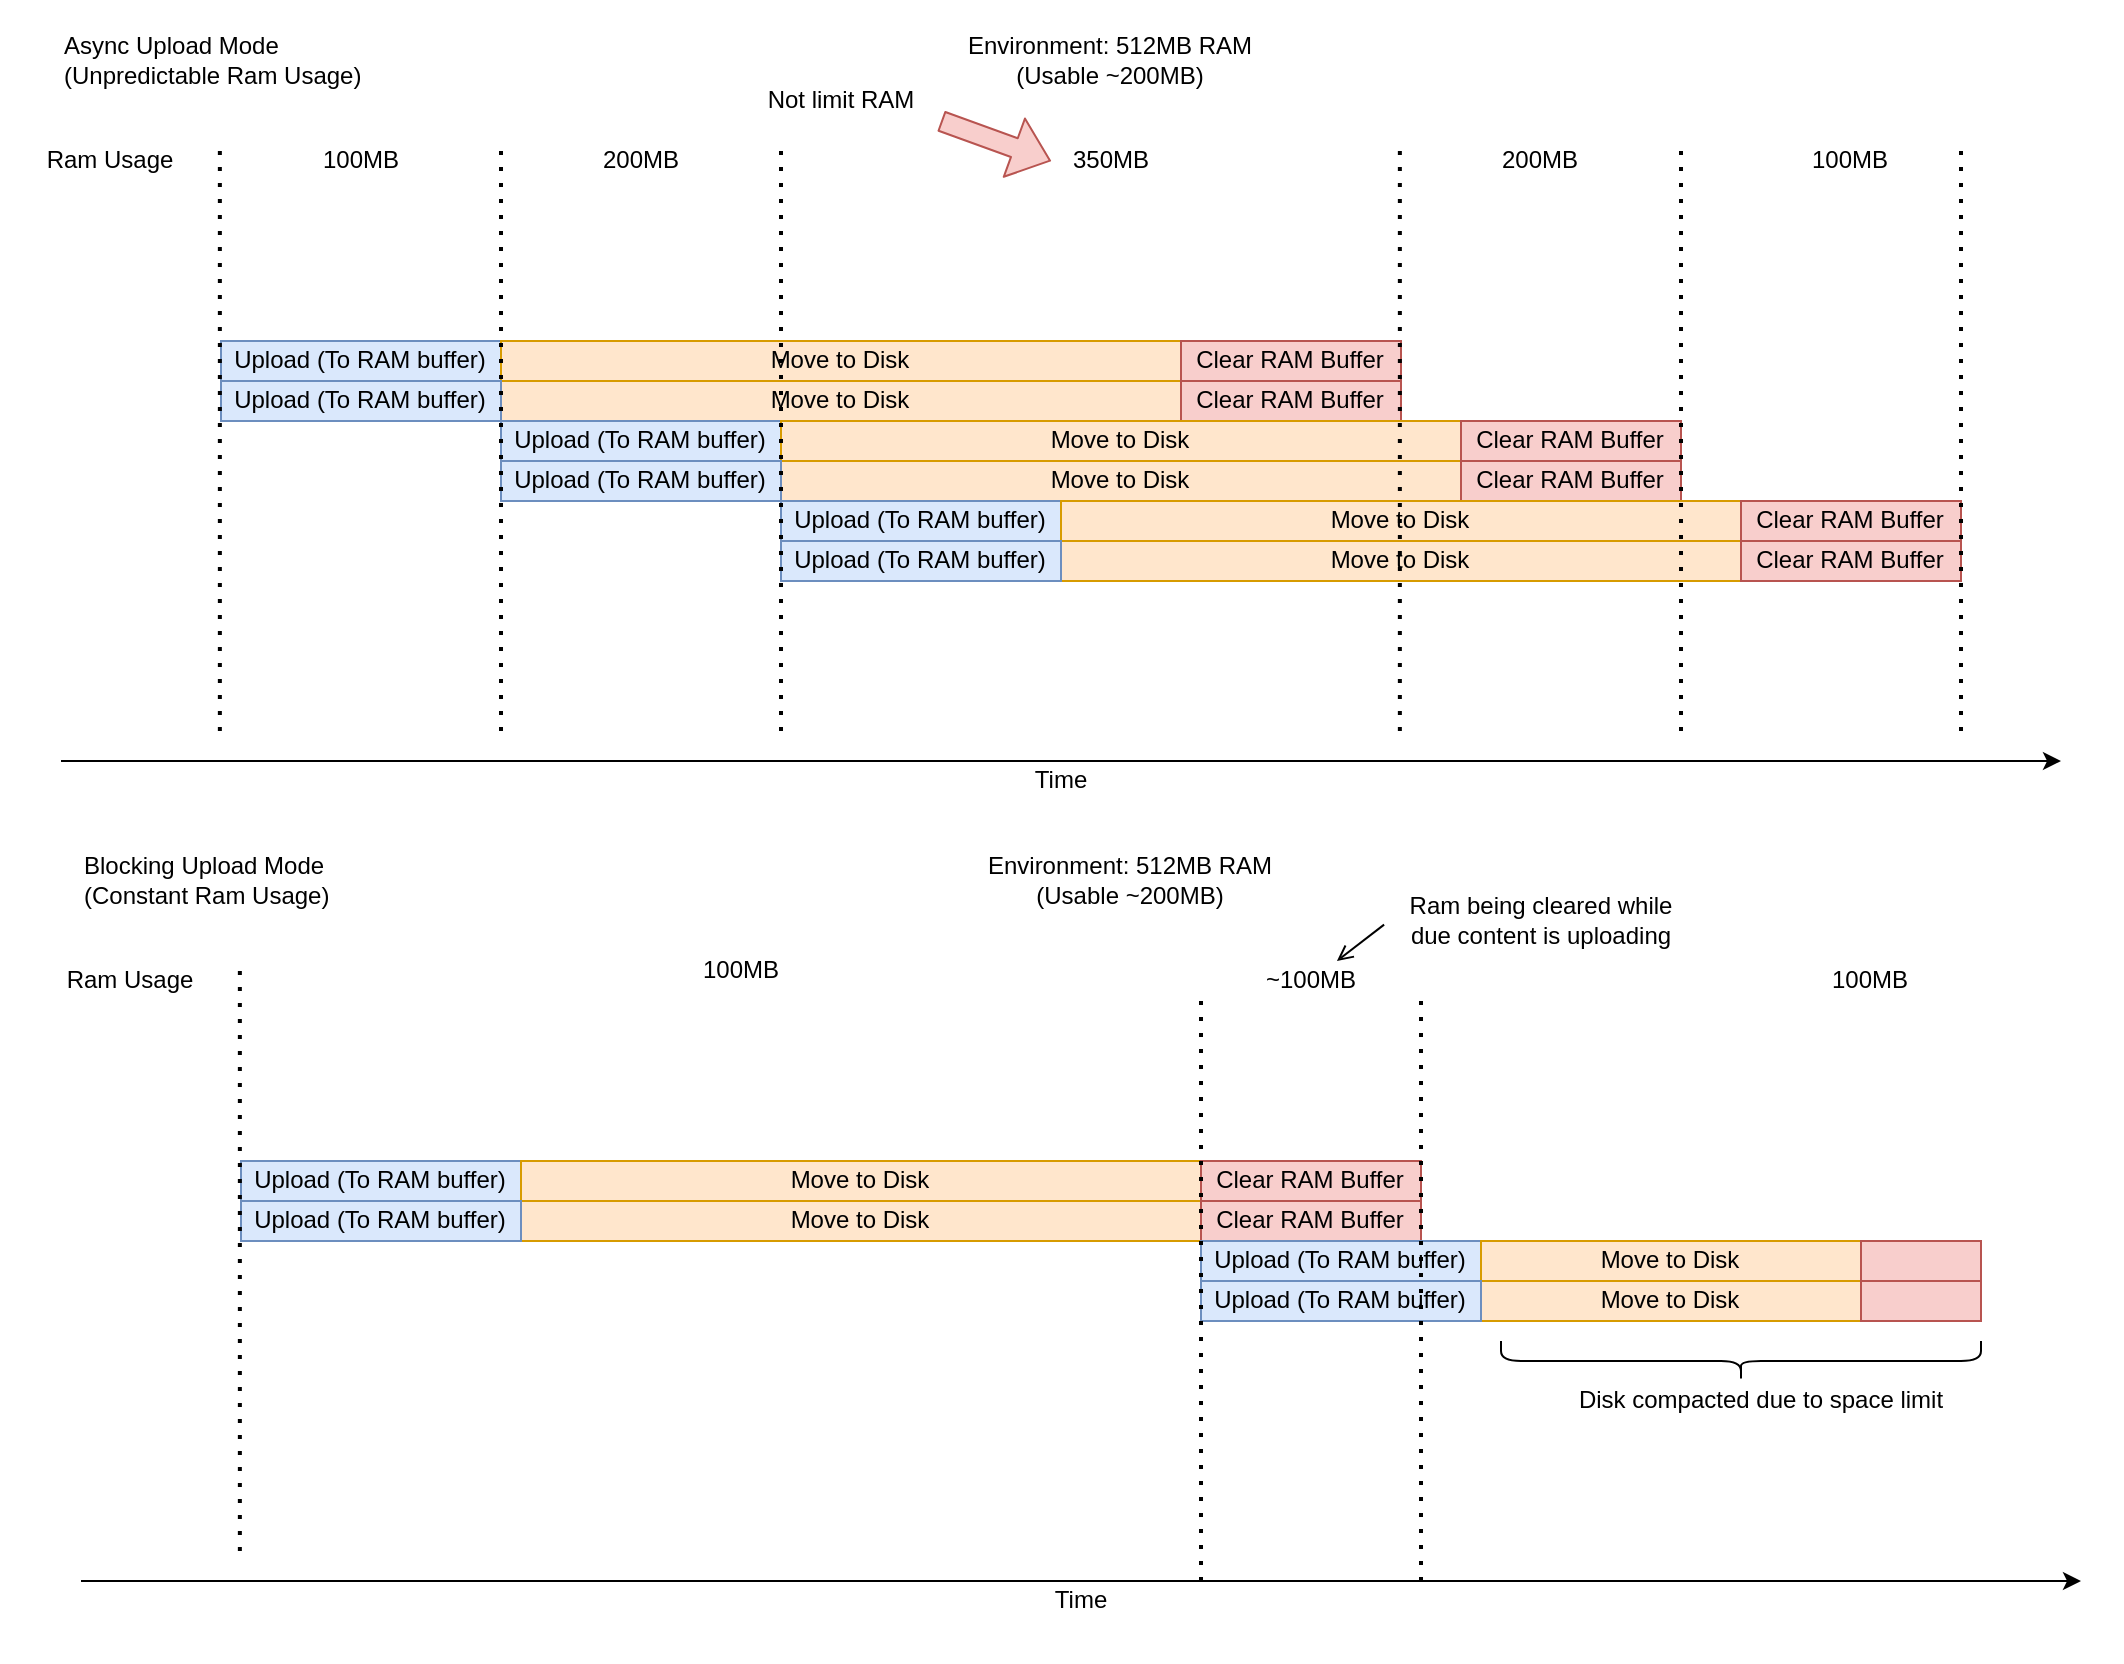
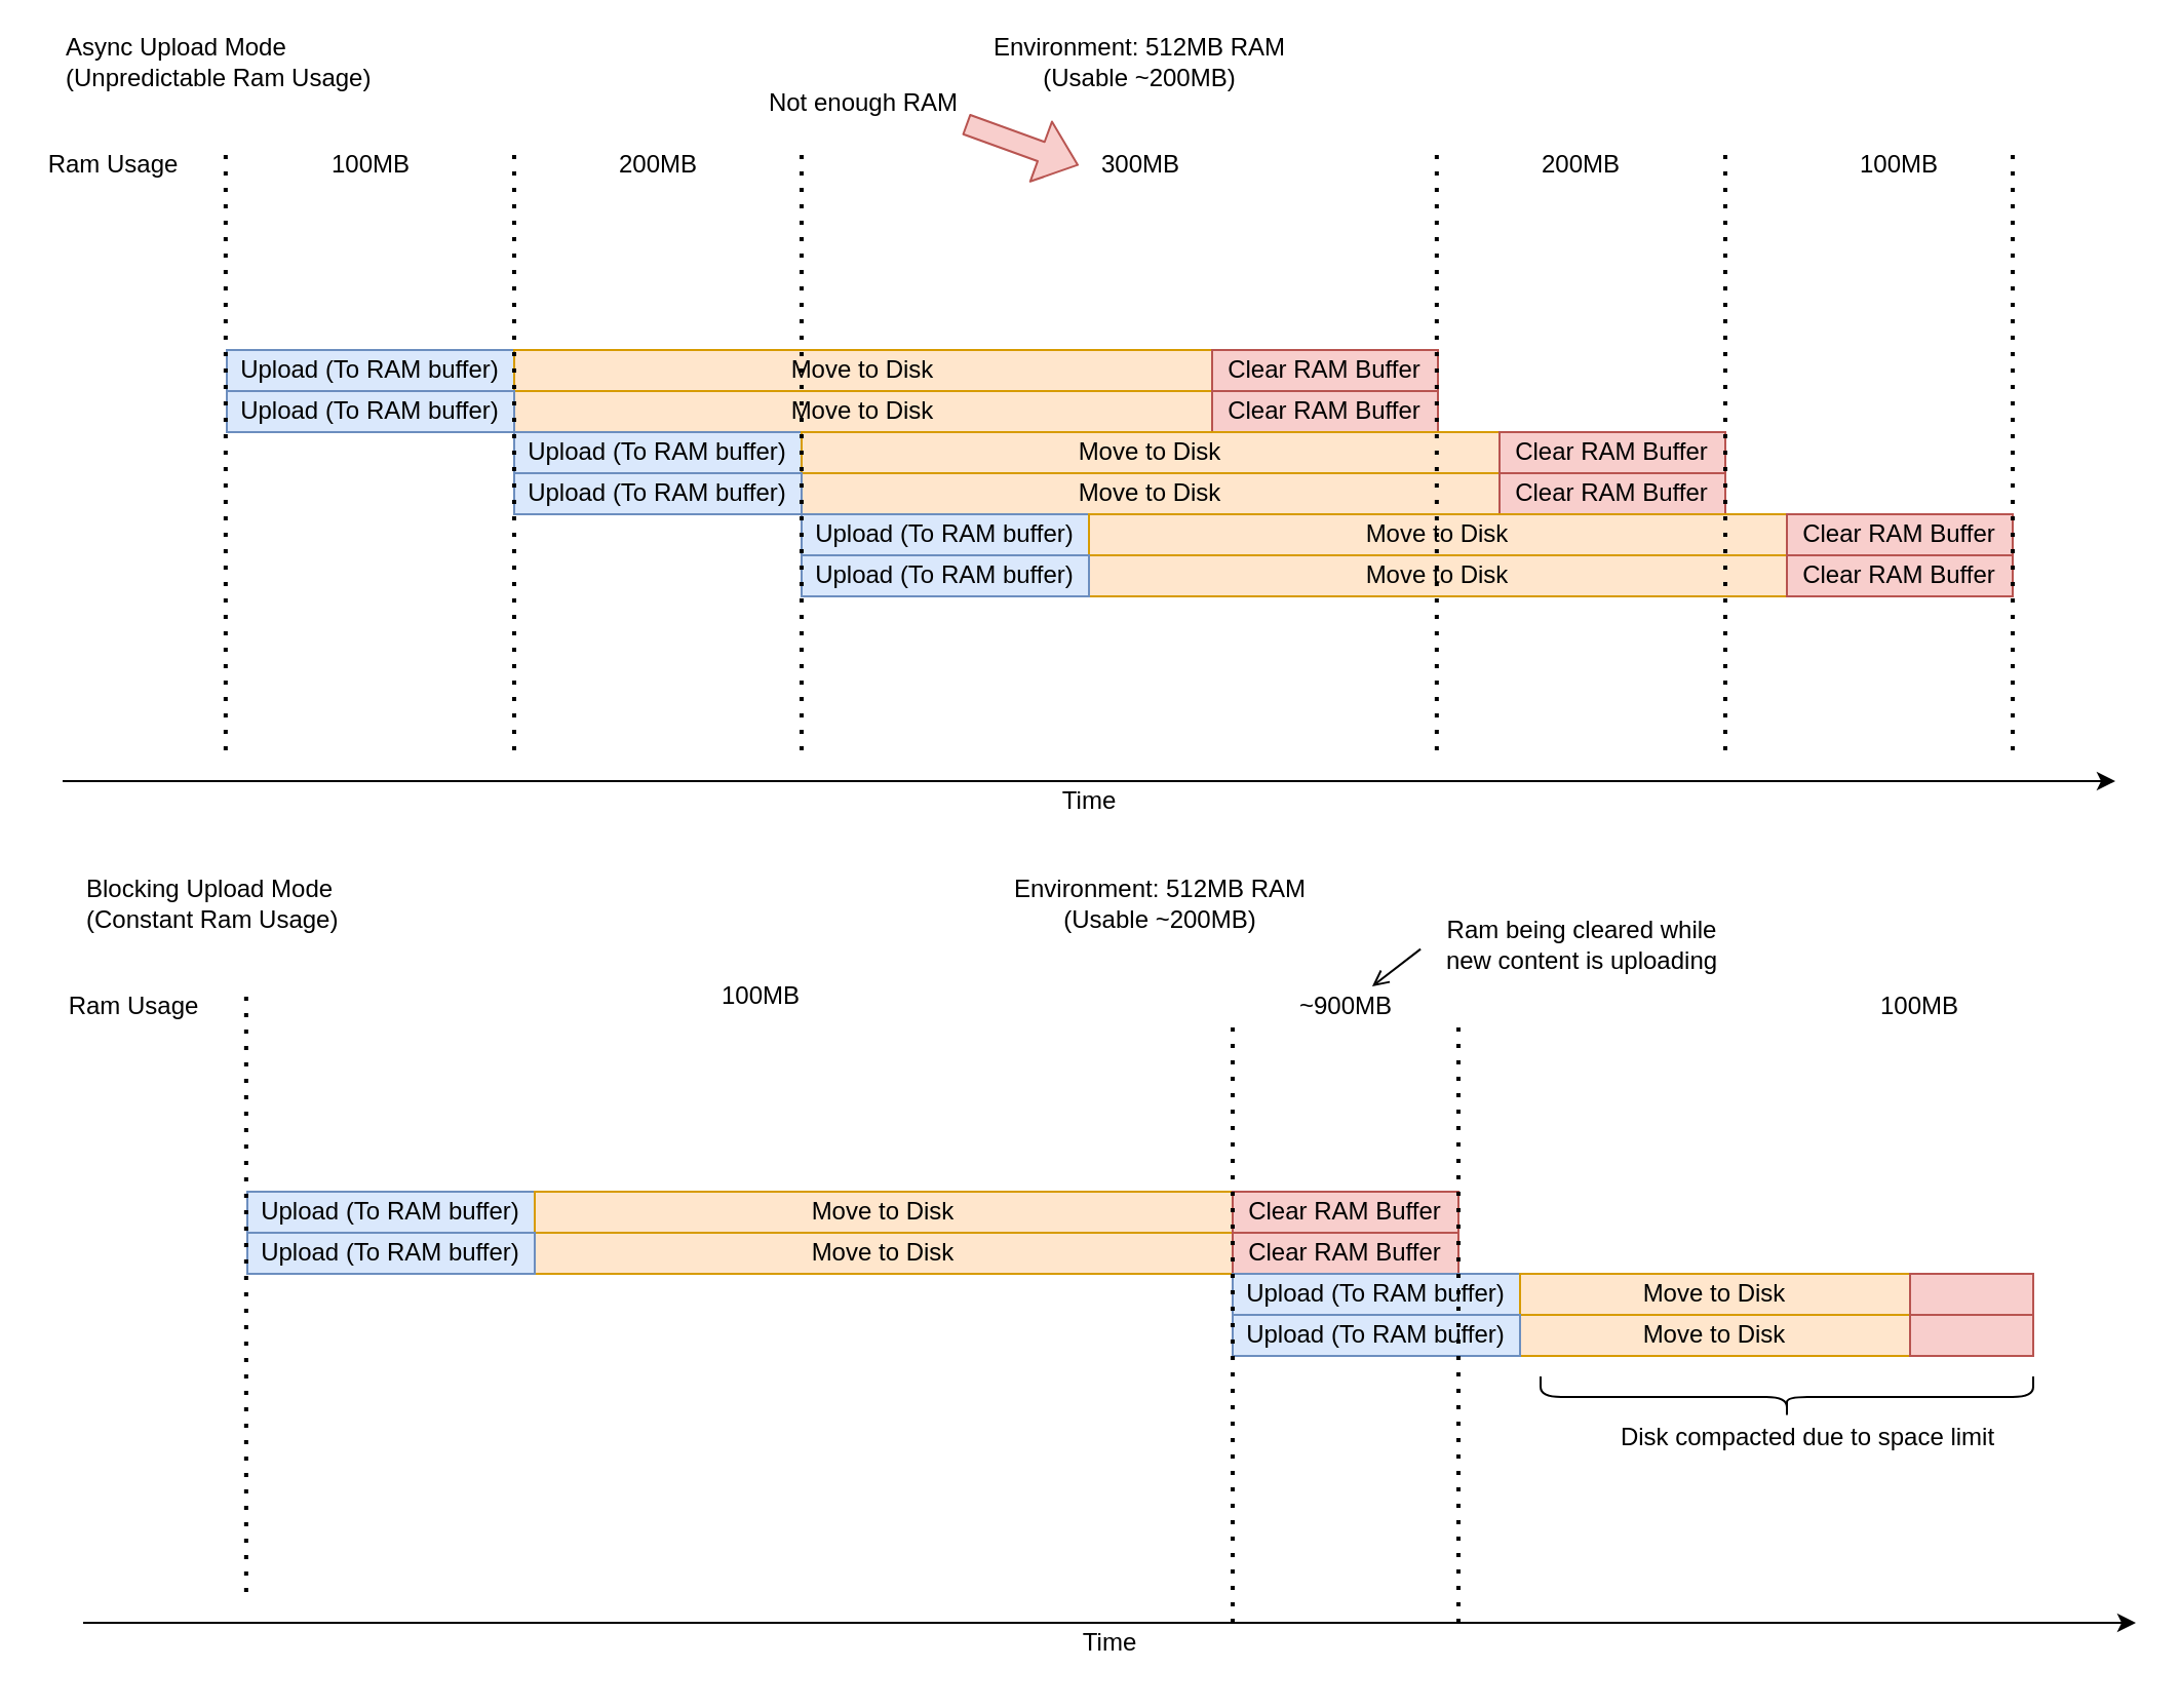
- <mxCell id="33" value="Not limit RAM" style="text;html=1;align=center;verticalAlign=middle;resizable=0;points=[];autosize=1;" vertex="1" parent="1"><mxGeometry x="365" y="40" width="110" height="20" as="geometry" /></mxCell>
+ <mxCell id="33" value="Not enough RAM" style="text;html=1;align=center;verticalAlign=middle;resizable=0;points=[];autosize=1;" vertex="1" parent="1"><mxGeometry x="365" y="40" width="110" height="20" as="geometry" /></mxCell>
- <mxCell id="26" value="350MB" style="text;html=1;align=center;verticalAlign=middle;resizable=0;points=[];autosize=1;" vertex="1" parent="1"><mxGeometry x="530" y="70" width="50" height="20" as="geometry" /></mxCell>
+ <mxCell id="26" value="300MB" style="text;html=1;align=center;verticalAlign=middle;resizable=0;points=[];autosize=1;" vertex="1" parent="1"><mxGeometry x="530" y="70" width="50" height="20" as="geometry" /></mxCell>
- <mxCell id="63" value="Ram being cleared while &lt;br&gt;due content is uploading" style="text;html=1;align=center;verticalAlign=middle;resizable=0;points=[];autosize=1;" vertex="1" parent="1"><mxGeometry x="695" y="445" width="150" height="30" as="geometry" /></mxCell>
+ <mxCell id="63" value="Ram being cleared while &lt;br&gt;new content is uploading" style="text;html=1;align=center;verticalAlign=middle;resizable=0;points=[];autosize=1;" vertex="1" parent="1"><mxGeometry x="695" y="445" width="150" height="30" as="geometry" /></mxCell>
- <mxCell id="62" value="~100MB" style="text;html=1;align=center;verticalAlign=middle;resizable=0;points=[];autosize=1;" vertex="1" parent="1"><mxGeometry x="625" y="480" width="60" height="20" as="geometry" /></mxCell>
+ <mxCell id="62" value="~900MB" style="text;html=1;align=center;verticalAlign=middle;resizable=0;points=[];autosize=1;" vertex="1" parent="1"><mxGeometry x="625" y="480" width="60" height="20" as="geometry" /></mxCell>
